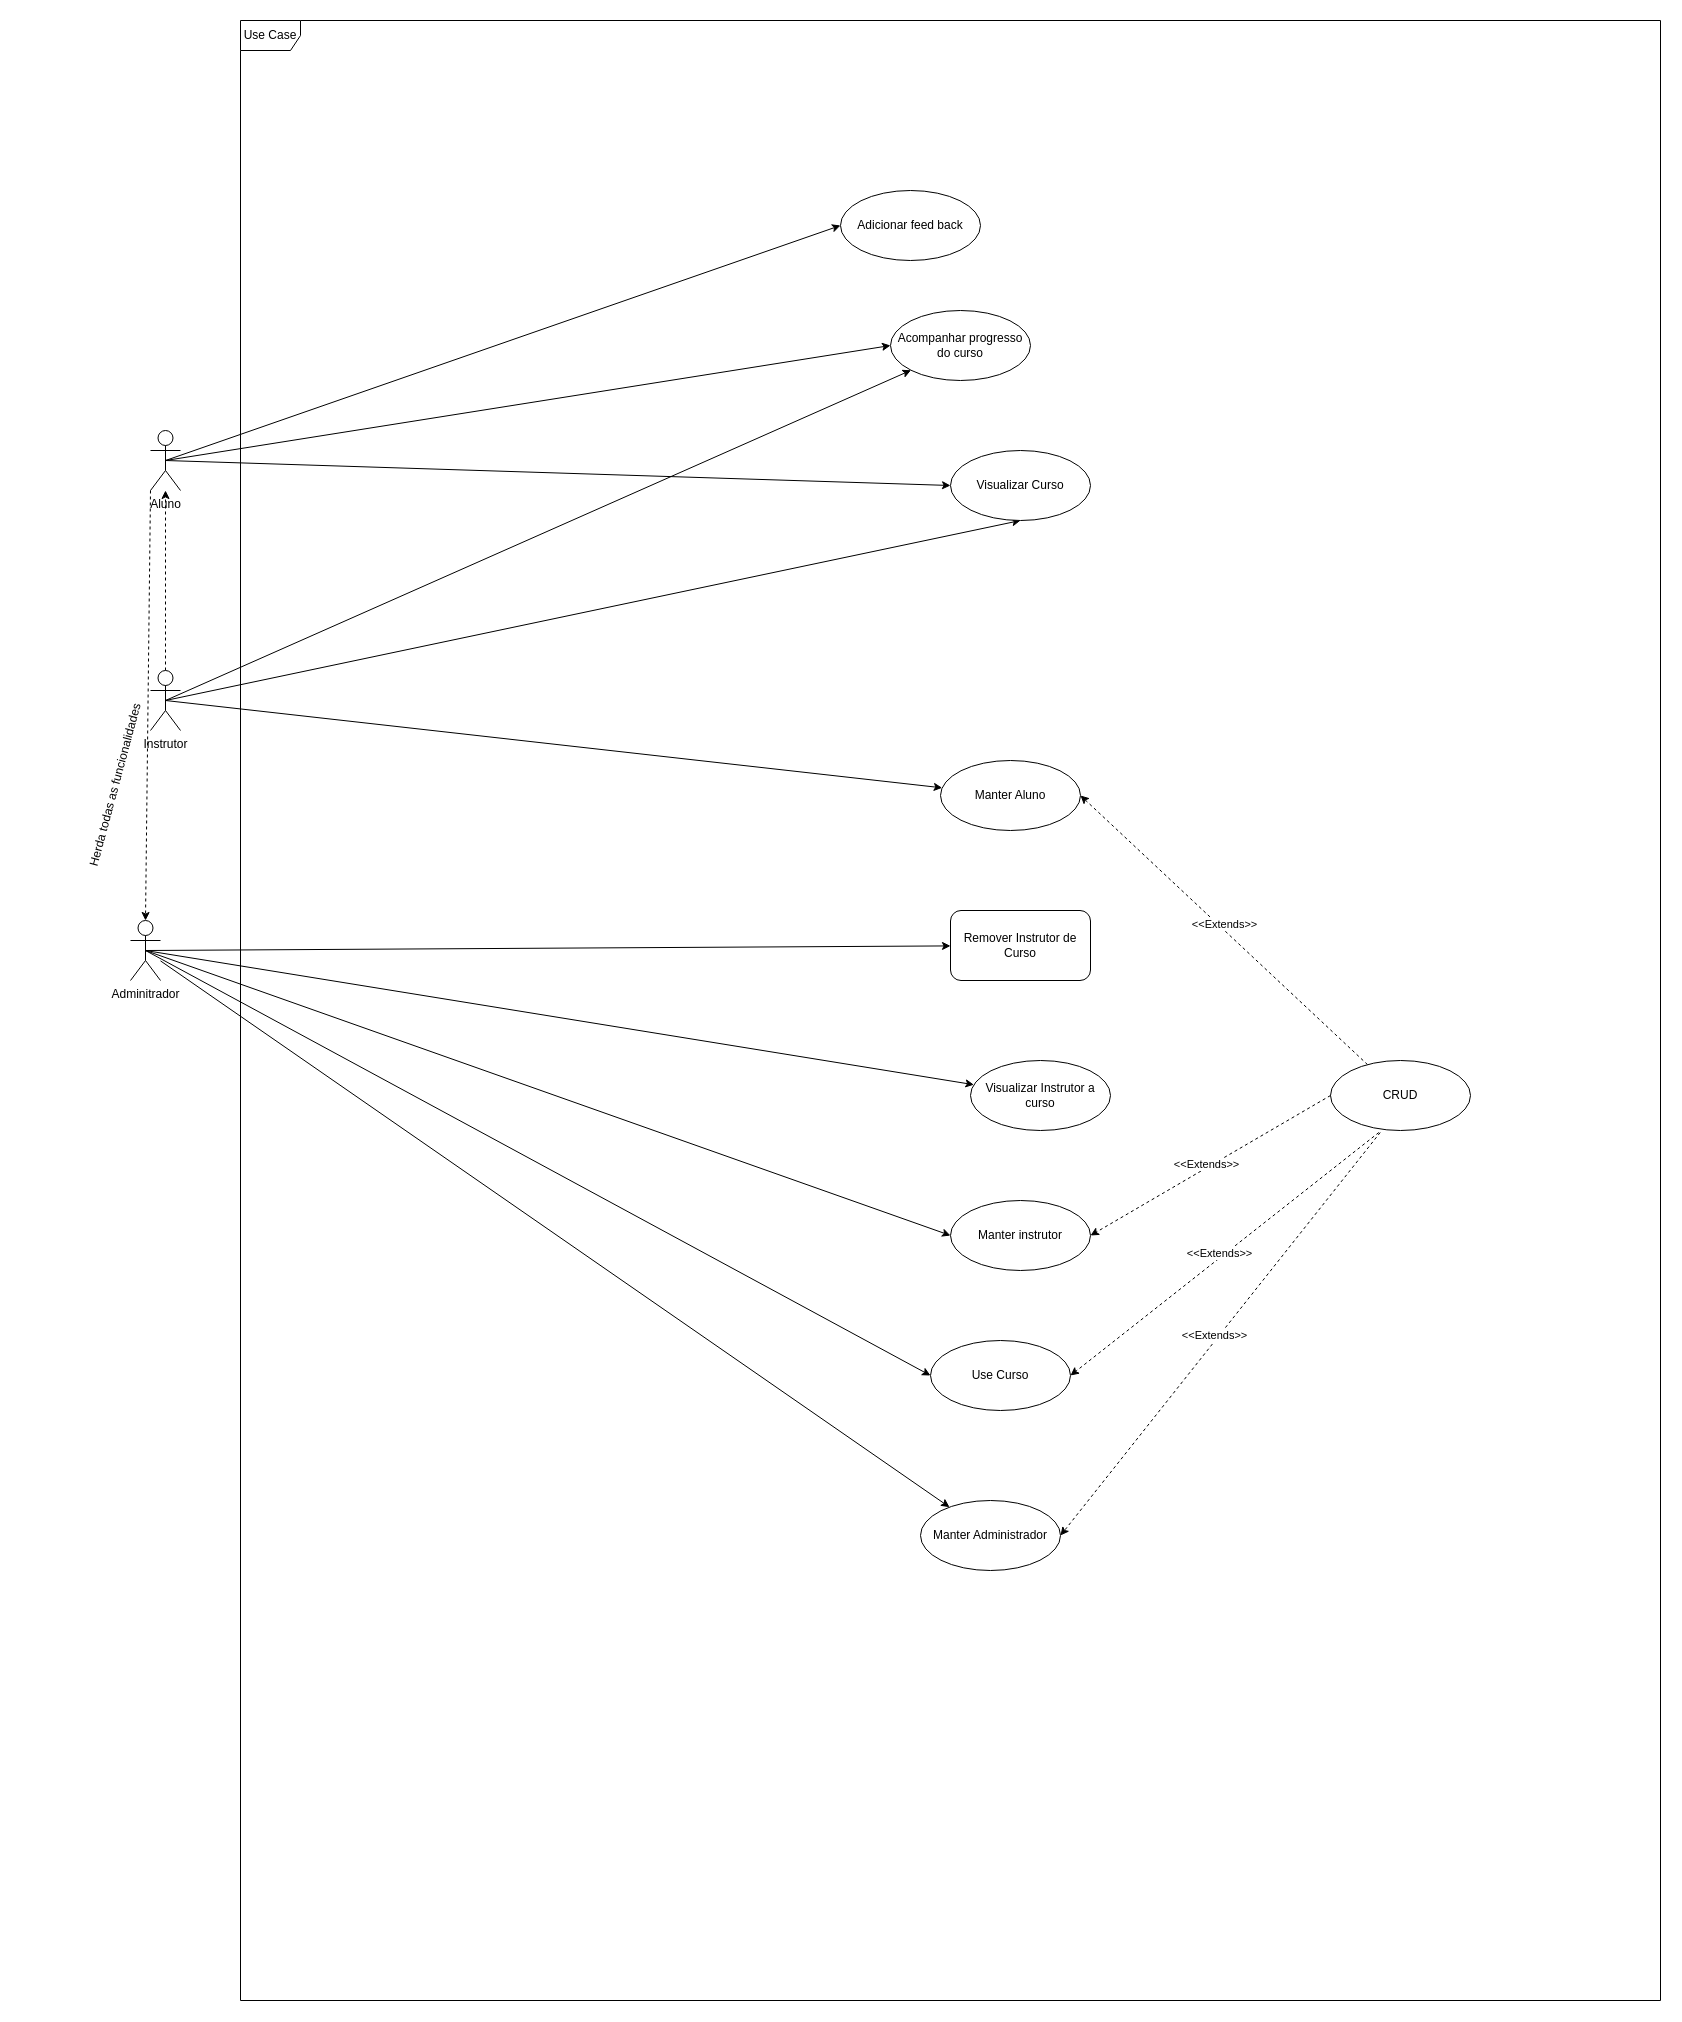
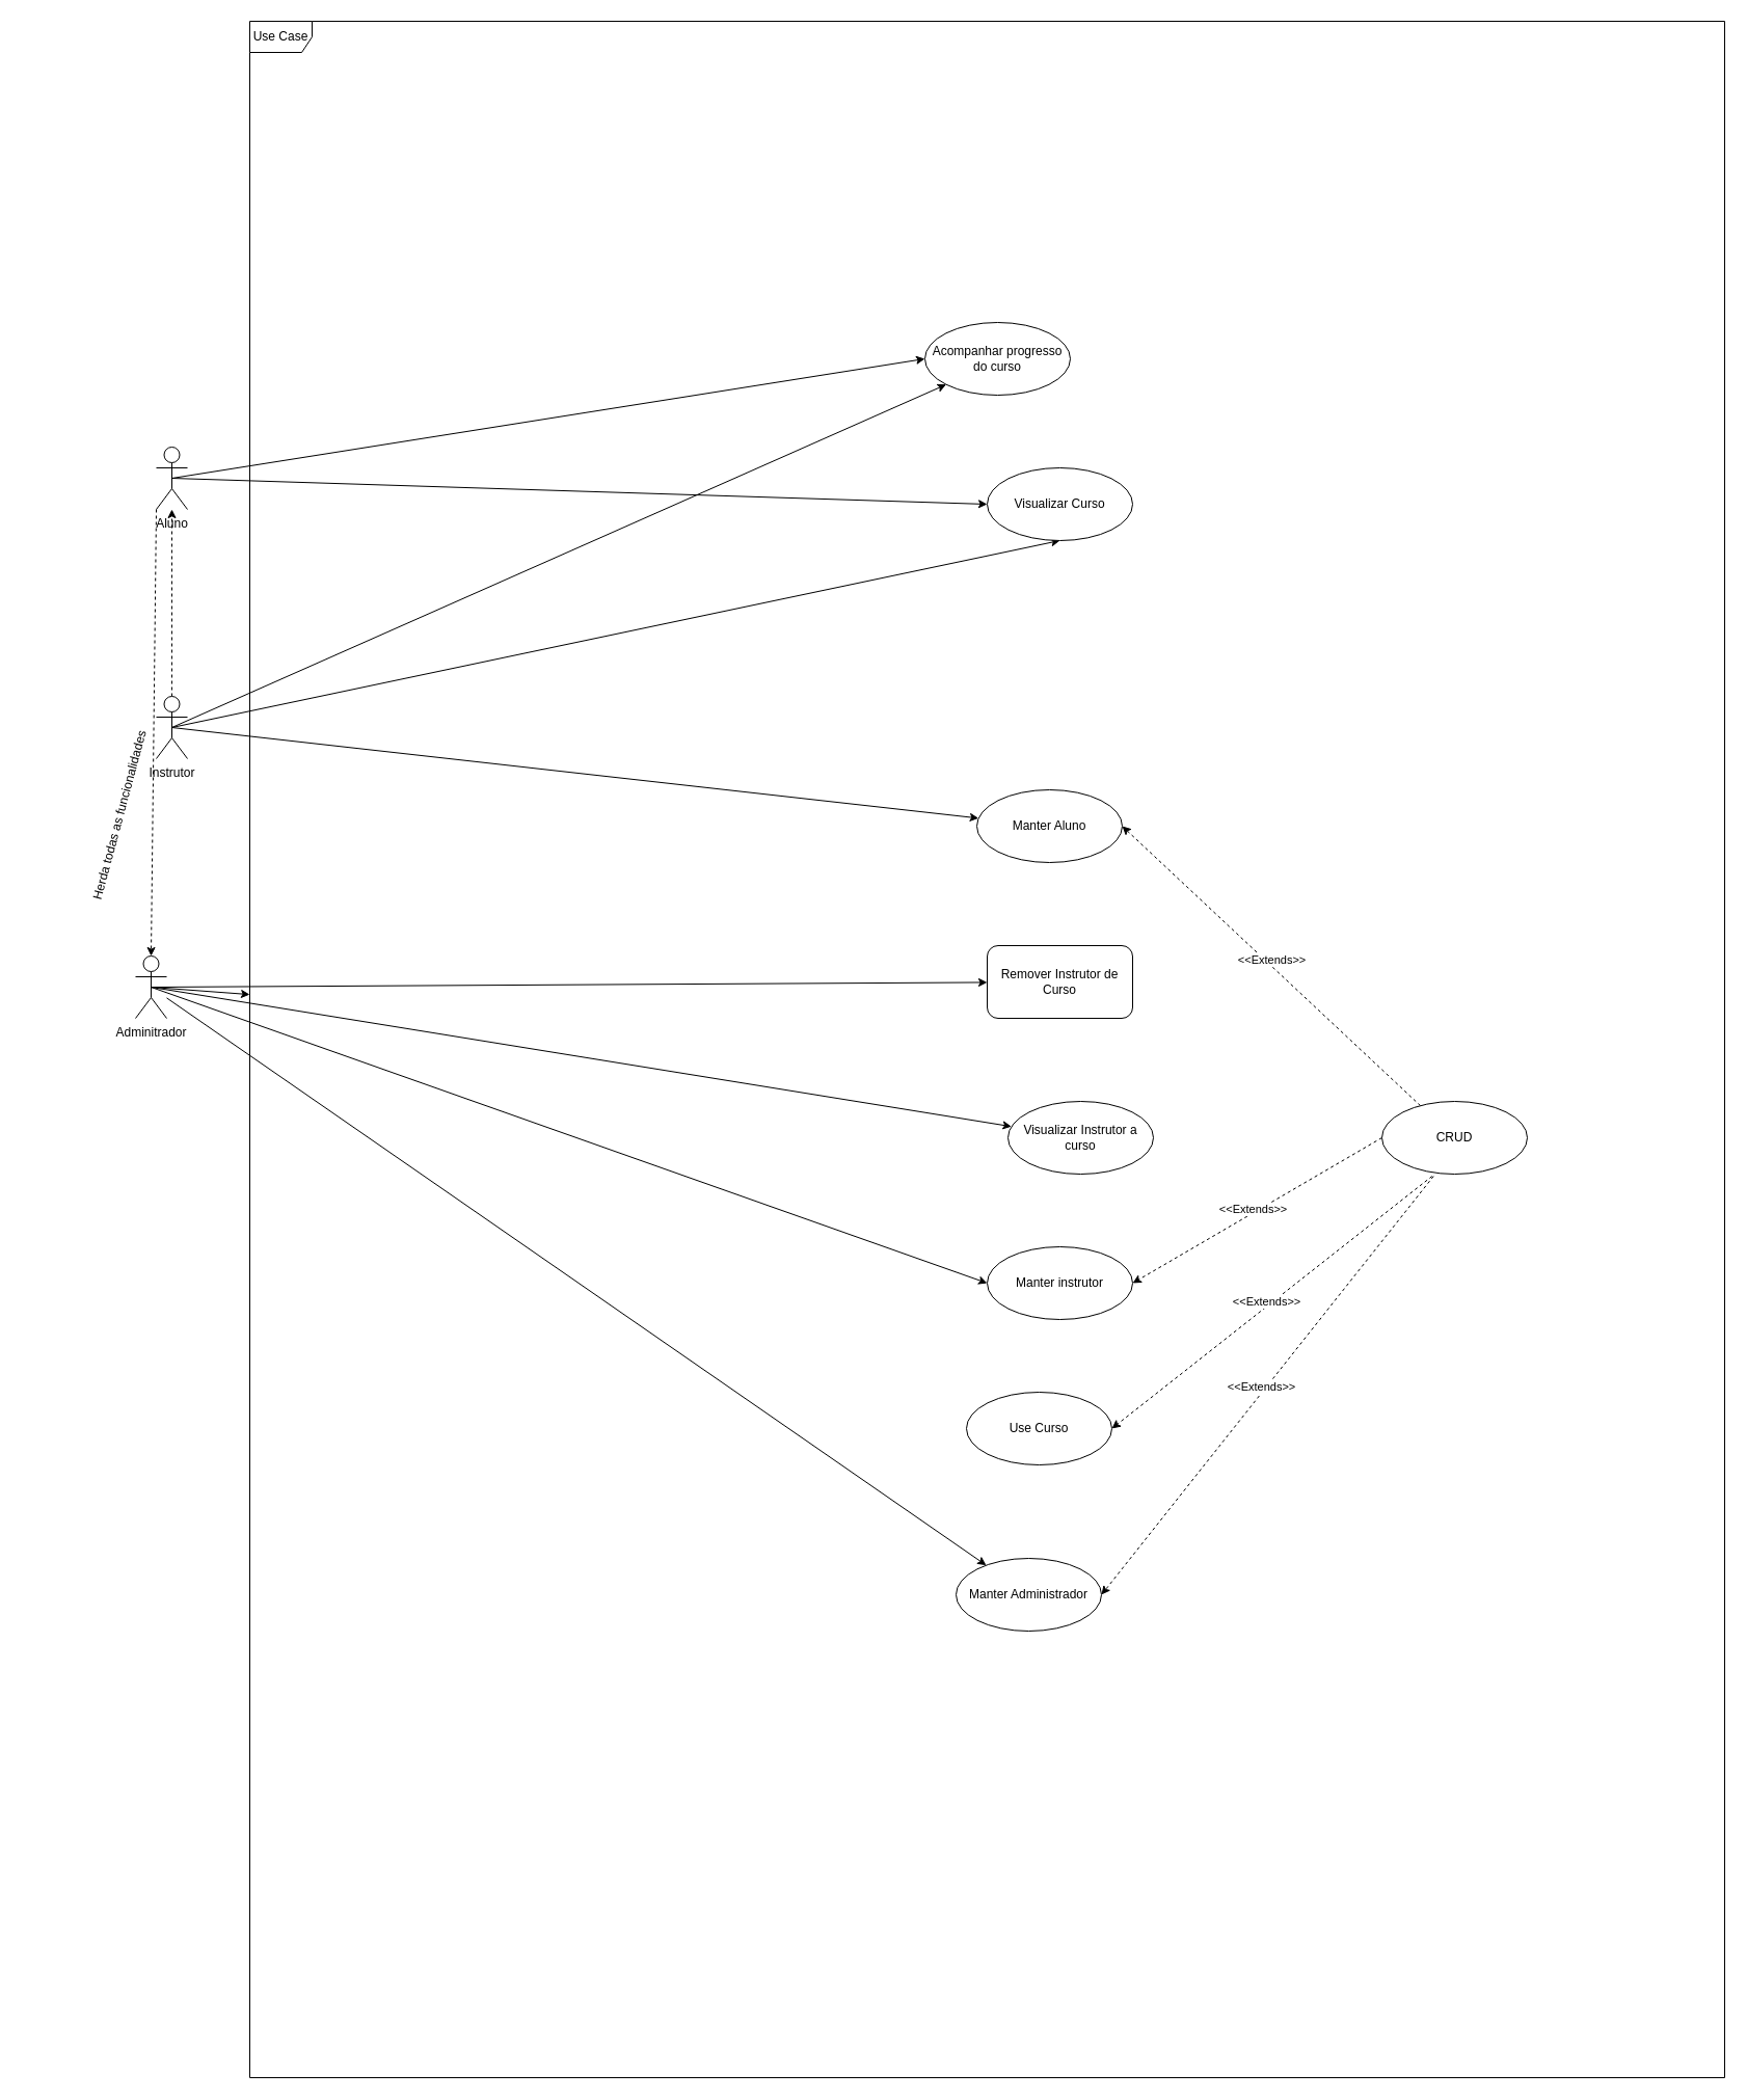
- <mxCell id="28" value="Adicionar feed back" style="ellipse;whiteSpace=wrap;html=1;" vertex="1" parent="1"><mxGeometry x="840" y="190" width="140" height="70" as="geometry" /></mxCell>
- <mxCell id="9" style="rounded=0;orthogonalLoop=1;jettySize=auto;html=1;exitX=0.5;exitY=0.5;exitDx=0;exitDy=0;exitPerimeter=0;entryX=0;entryY=0.5;entryDx=0;entryDy=0;" edge="1" parent="1" source="10" target="28"><mxGeometry relative="1" as="geometry" /></mxCell>
- <mxCell id="14" style="rounded=0;orthogonalLoop=1;jettySize=auto;html=1;exitX=0.5;exitY=0.5;exitDx=0;exitDy=0;exitPerimeter=0;entryX=0;entryY=0.5;entryDx=0;entryDy=0;" edge="1" parent="1" source="17" target="24"><mxGeometry relative="1" as="geometry" /></mxCell>
+ <mxCell id="14" style="rounded=0;orthogonalLoop=1;jettySize=auto;html=1;exitX=0.5;exitY=0.5;exitDx=0;exitDy=0;exitPerimeter=0;" edge="1" parent="1" source="17" target="18"><mxGeometry relative="1" as="geometry" /></mxCell>
